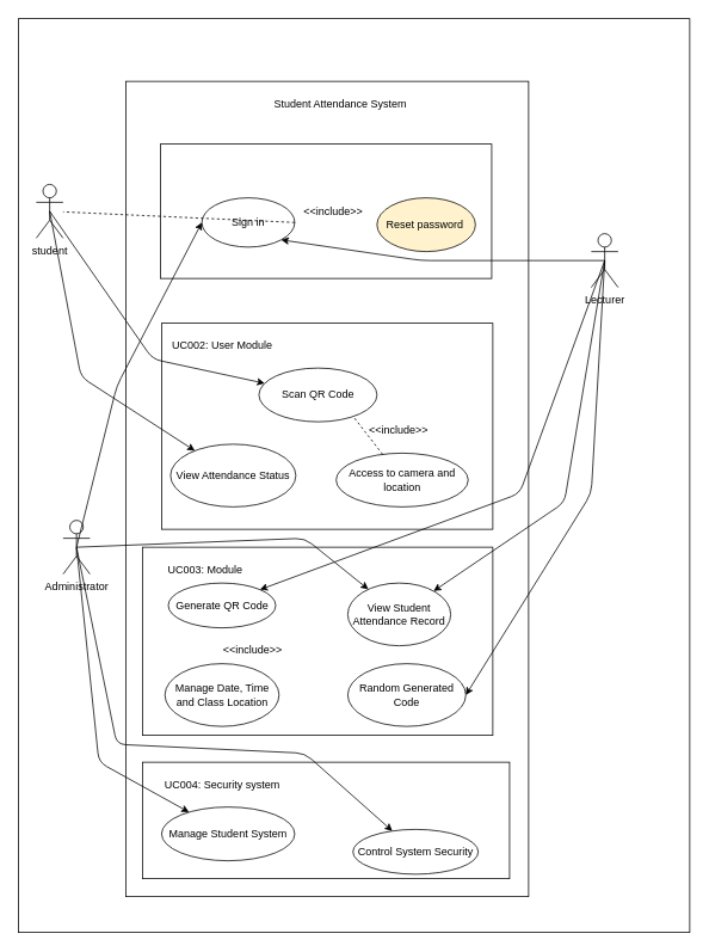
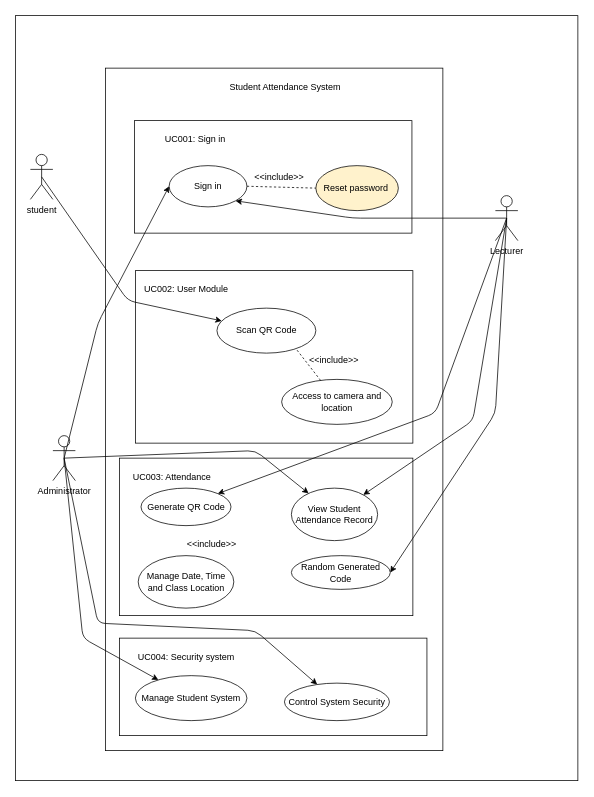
+ <mxCell id="25" value="UC001: Sign in" style="text;html=1;strokeColor=none;fillColor=none;align=center;verticalAlign=middle;whiteSpace=wrap;rounded=0;" parent="1" vertex="1"><mxGeometry x="178.13" y="170" width="163.75" height="30" as="geometry" /></mxCell>
- <mxCell id="30" value="" style="endArrow=none;dashed=1;html=1;exitX=1;exitY=0.5;exitDx=0;exitDy=0;" parent="1" source="26" target="4" edge="1"><mxGeometry width="50" height="50" relative="1" as="geometry"><mxPoint x="370" y="370" as="sourcePoint" /><mxPoint x="420" y="320" as="targetPoint" /></mxGeometry></mxCell>
+ <mxCell id="30" value="" style="endArrow=none;dashed=1;html=1;exitX=1;exitY=0.5;exitDx=0;exitDy=0;entryX=0;entryY=0.5;entryDx=0;entryDy=0;" parent="1" source="26" target="27" edge="1"><mxGeometry width="50" height="50" relative="1" as="geometry"><mxPoint x="370" y="370" as="sourcePoint" /><mxPoint x="420" y="320" as="targetPoint" /></mxGeometry></mxCell>
- <mxCell id="35" value="" style="endArrow=classic;html=1;exitX=0.5;exitY=0.5;exitDx=0;exitDy=0;exitPerimeter=0;" parent="1" source="4" target="10" edge="1"><mxGeometry width="50" height="50" relative="1" as="geometry"><mxPoint x="300" y="470" as="sourcePoint" /><mxPoint x="350" y="420" as="targetPoint" /><Array as="points"><mxPoint x="90" y="420" /></Array></mxGeometry></mxCell>
- <mxCell id="10" value="View Attendance Status" style="ellipse;whiteSpace=wrap;html=1;" parent="1" vertex="1"><mxGeometry x="190" y="495" width="140" height="70" as="geometry" /></mxCell>
- <mxCell id="17" value="UC003: Module" style="text;html=1;strokeColor=none;fillColor=none;align=center;verticalAlign=middle;whiteSpace=wrap;rounded=0;" parent="1" vertex="1"><mxGeometry x="168.75" y="620" width="120" height="30" as="geometry" /></mxCell>
+ <mxCell id="17" value="UC003: Attendance" style="text;html=1;strokeColor=none;fillColor=none;align=center;verticalAlign=middle;whiteSpace=wrap;rounded=0;" parent="1" vertex="1"><mxGeometry x="168.75" y="620" width="120" height="30" as="geometry" /></mxCell>
- <mxCell id="23" value="Random Generated Code" style="ellipse;whiteSpace=wrap;html=1;" parent="1" vertex="1"><mxGeometry x="388" y="740" width="131.87" height="70" as="geometry" /></mxCell>
+ <mxCell id="23" value="Random Generated Code" style="ellipse;whiteSpace=wrap;html=1;" parent="1" vertex="1"><mxGeometry x="388" y="740" width="131.87" height="45" as="geometry" /></mxCell>
- <mxCell id="20" value="Control System Security" style="ellipse;whiteSpace=wrap;html=1;" parent="1" vertex="1"><mxGeometry x="393.75" y="925" width="140" height="50" as="geometry" /></mxCell>
+ <mxCell id="20" value="Control System Security" style="ellipse;whiteSpace=wrap;html=1;" parent="1" vertex="1"><mxGeometry x="378.75" y="910" width="140" height="50" as="geometry" /></mxCell>
